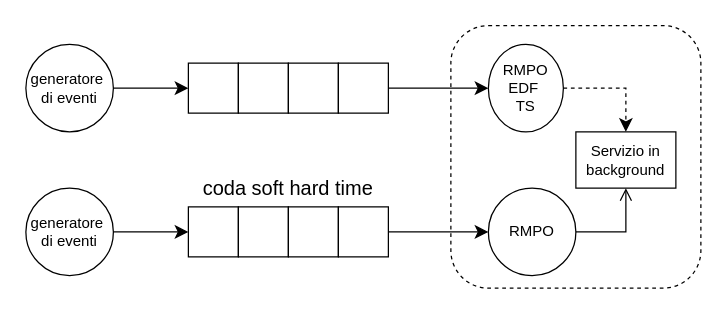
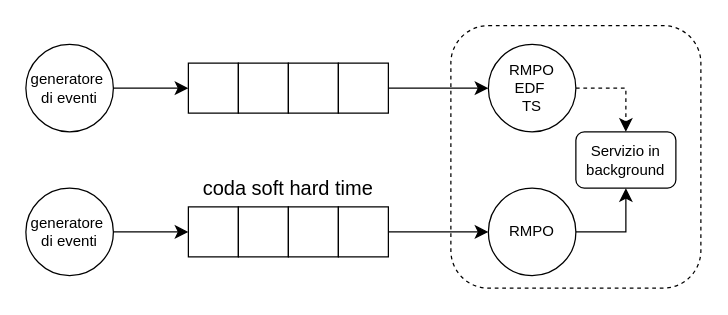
- <mxCell id="10" value="RMPO&lt;div&gt;EDF&amp;nbsp;&lt;/div&gt;&lt;div&gt;TS&lt;/div&gt;" style="ellipse;whiteSpace=wrap;html=1;aspect=fixed;fillColor=none;" vertex="1" parent="1"><mxGeometry x="390" y="35" width="60" height="70" as="geometry" /></mxCell>
+ <mxCell id="10" value="RMPO&lt;div&gt;EDF&amp;nbsp;&lt;/div&gt;&lt;div&gt;TS&lt;/div&gt;" style="ellipse;whiteSpace=wrap;html=1;aspect=fixed;fillColor=none;" vertex="1" parent="1"><mxGeometry x="390" y="35" width="70" height="70" as="geometry" /></mxCell>
- <mxCell id="11" value="Servizio in background" style="whiteSpace=wrap;html=1;fillColor=none;rounded=0;" vertex="1" parent="1"><mxGeometry x="460" y="105" width="80" height="45" as="geometry" /></mxCell>
+ <mxCell id="11" value="Servizio in background" style="rounded=1;whiteSpace=wrap;html=1;fillColor=none;" vertex="1" parent="1"><mxGeometry x="460" y="105" width="80" height="45" as="geometry" /></mxCell>
- <mxCell id="19" style="edgeStyle=none;curved=0;rounded=0;orthogonalLoop=1;jettySize=auto;html=1;entryX=0.5;entryY=1;entryDx=0;entryDy=0;fontSize=12;startSize=8;endSize=8;endArrow=open;" edge="1" parent="1" source="20" target="11"><mxGeometry relative="1" as="geometry"><Array as="points"><mxPoint x="500" y="185" /></Array></mxGeometry></mxCell>
+ <mxCell id="19" style="edgeStyle=none;curved=0;rounded=0;orthogonalLoop=1;jettySize=auto;html=1;entryX=0.5;entryY=1;entryDx=0;entryDy=0;fontSize=12;startSize=8;endSize=8;" edge="1" parent="1" source="20" target="11"><mxGeometry relative="1" as="geometry"><Array as="points"><mxPoint x="500" y="185" /></Array></mxGeometry></mxCell>
